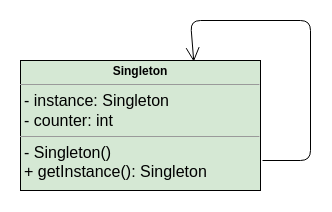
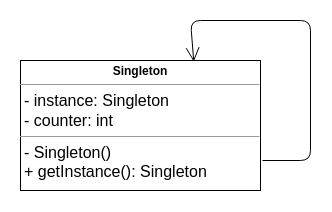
- <mxCell id="2" value="&lt;p style=&quot;margin: 0px ; margin-top: 4px ; text-align: center&quot;&gt;&lt;font style=&quot;font-size: 12px&quot;&gt;&lt;b&gt;Singleton&lt;/b&gt;&lt;/font&gt;&lt;/p&gt;&lt;hr size=&quot;1&quot;&gt;&lt;p style=&quot;margin: 0px ; margin-left: 4px&quot;&gt;&lt;font size=&quot;3&quot;&gt;- instance: Singleton&lt;/font&gt;&lt;/p&gt;&lt;p style=&quot;margin: 0px ; margin-left: 4px&quot;&gt;&lt;font size=&quot;3&quot;&gt;- counter: int&lt;/font&gt;&lt;/p&gt;&lt;hr size=&quot;1&quot;&gt;&lt;p style=&quot;margin: 0px ; margin-left: 4px&quot;&gt;&lt;font size=&quot;3&quot;&gt;- Singleton&lt;/font&gt;&lt;span style=&quot;font-size: medium&quot;&gt;()&lt;/span&gt;&lt;/p&gt;&lt;p style=&quot;margin: 0px ; margin-left: 4px&quot;&gt;&lt;font size=&quot;3&quot;&gt;+ getInstance(): Singleton&lt;br&gt;&lt;/font&gt;&lt;/p&gt;&lt;p style=&quot;margin: 0px ; margin-left: 4px&quot;&gt;&lt;br&gt;&lt;/p&gt;&lt;p style=&quot;margin: 0px ; margin-left: 4px&quot;&gt;&lt;br&gt;&lt;/p&gt;&lt;p style=&quot;margin: 0px ; margin-left: 4px&quot;&gt;&lt;br&gt;&lt;/p&gt;" style="verticalAlign=top;align=left;overflow=fill;fontSize=12;fontFamily=Helvetica;html=1;fillColor=#d5e8d4;" parent="1" vertex="1"><mxGeometry x="20" y="60" width="240" height="130" as="geometry" /></mxCell>
+ <mxCell id="2" value="&lt;p style=&quot;margin: 0px ; margin-top: 4px ; text-align: center&quot;&gt;&lt;font style=&quot;font-size: 12px&quot;&gt;&lt;b&gt;Singleton&lt;/b&gt;&lt;/font&gt;&lt;/p&gt;&lt;hr size=&quot;1&quot;&gt;&lt;p style=&quot;margin: 0px ; margin-left: 4px&quot;&gt;&lt;font size=&quot;3&quot;&gt;- instance: Singleton&lt;/font&gt;&lt;/p&gt;&lt;p style=&quot;margin: 0px ; margin-left: 4px&quot;&gt;&lt;font size=&quot;3&quot;&gt;- counter: int&lt;/font&gt;&lt;/p&gt;&lt;hr size=&quot;1&quot;&gt;&lt;p style=&quot;margin: 0px ; margin-left: 4px&quot;&gt;&lt;font size=&quot;3&quot;&gt;- Singleton&lt;/font&gt;&lt;span style=&quot;font-size: medium&quot;&gt;()&lt;/span&gt;&lt;/p&gt;&lt;p style=&quot;margin: 0px ; margin-left: 4px&quot;&gt;&lt;font size=&quot;3&quot;&gt;+ getInstance(): Singleton&lt;br&gt;&lt;/font&gt;&lt;/p&gt;&lt;p style=&quot;margin: 0px ; margin-left: 4px&quot;&gt;&lt;br&gt;&lt;/p&gt;&lt;p style=&quot;margin: 0px ; margin-left: 4px&quot;&gt;&lt;br&gt;&lt;/p&gt;&lt;p style=&quot;margin: 0px ; margin-left: 4px&quot;&gt;&lt;br&gt;&lt;/p&gt;" style="verticalAlign=top;align=left;overflow=fill;fontSize=12;fontFamily=Helvetica;html=1;" parent="1" vertex="1"><mxGeometry x="20" y="60" width="240" height="130" as="geometry" /></mxCell>
